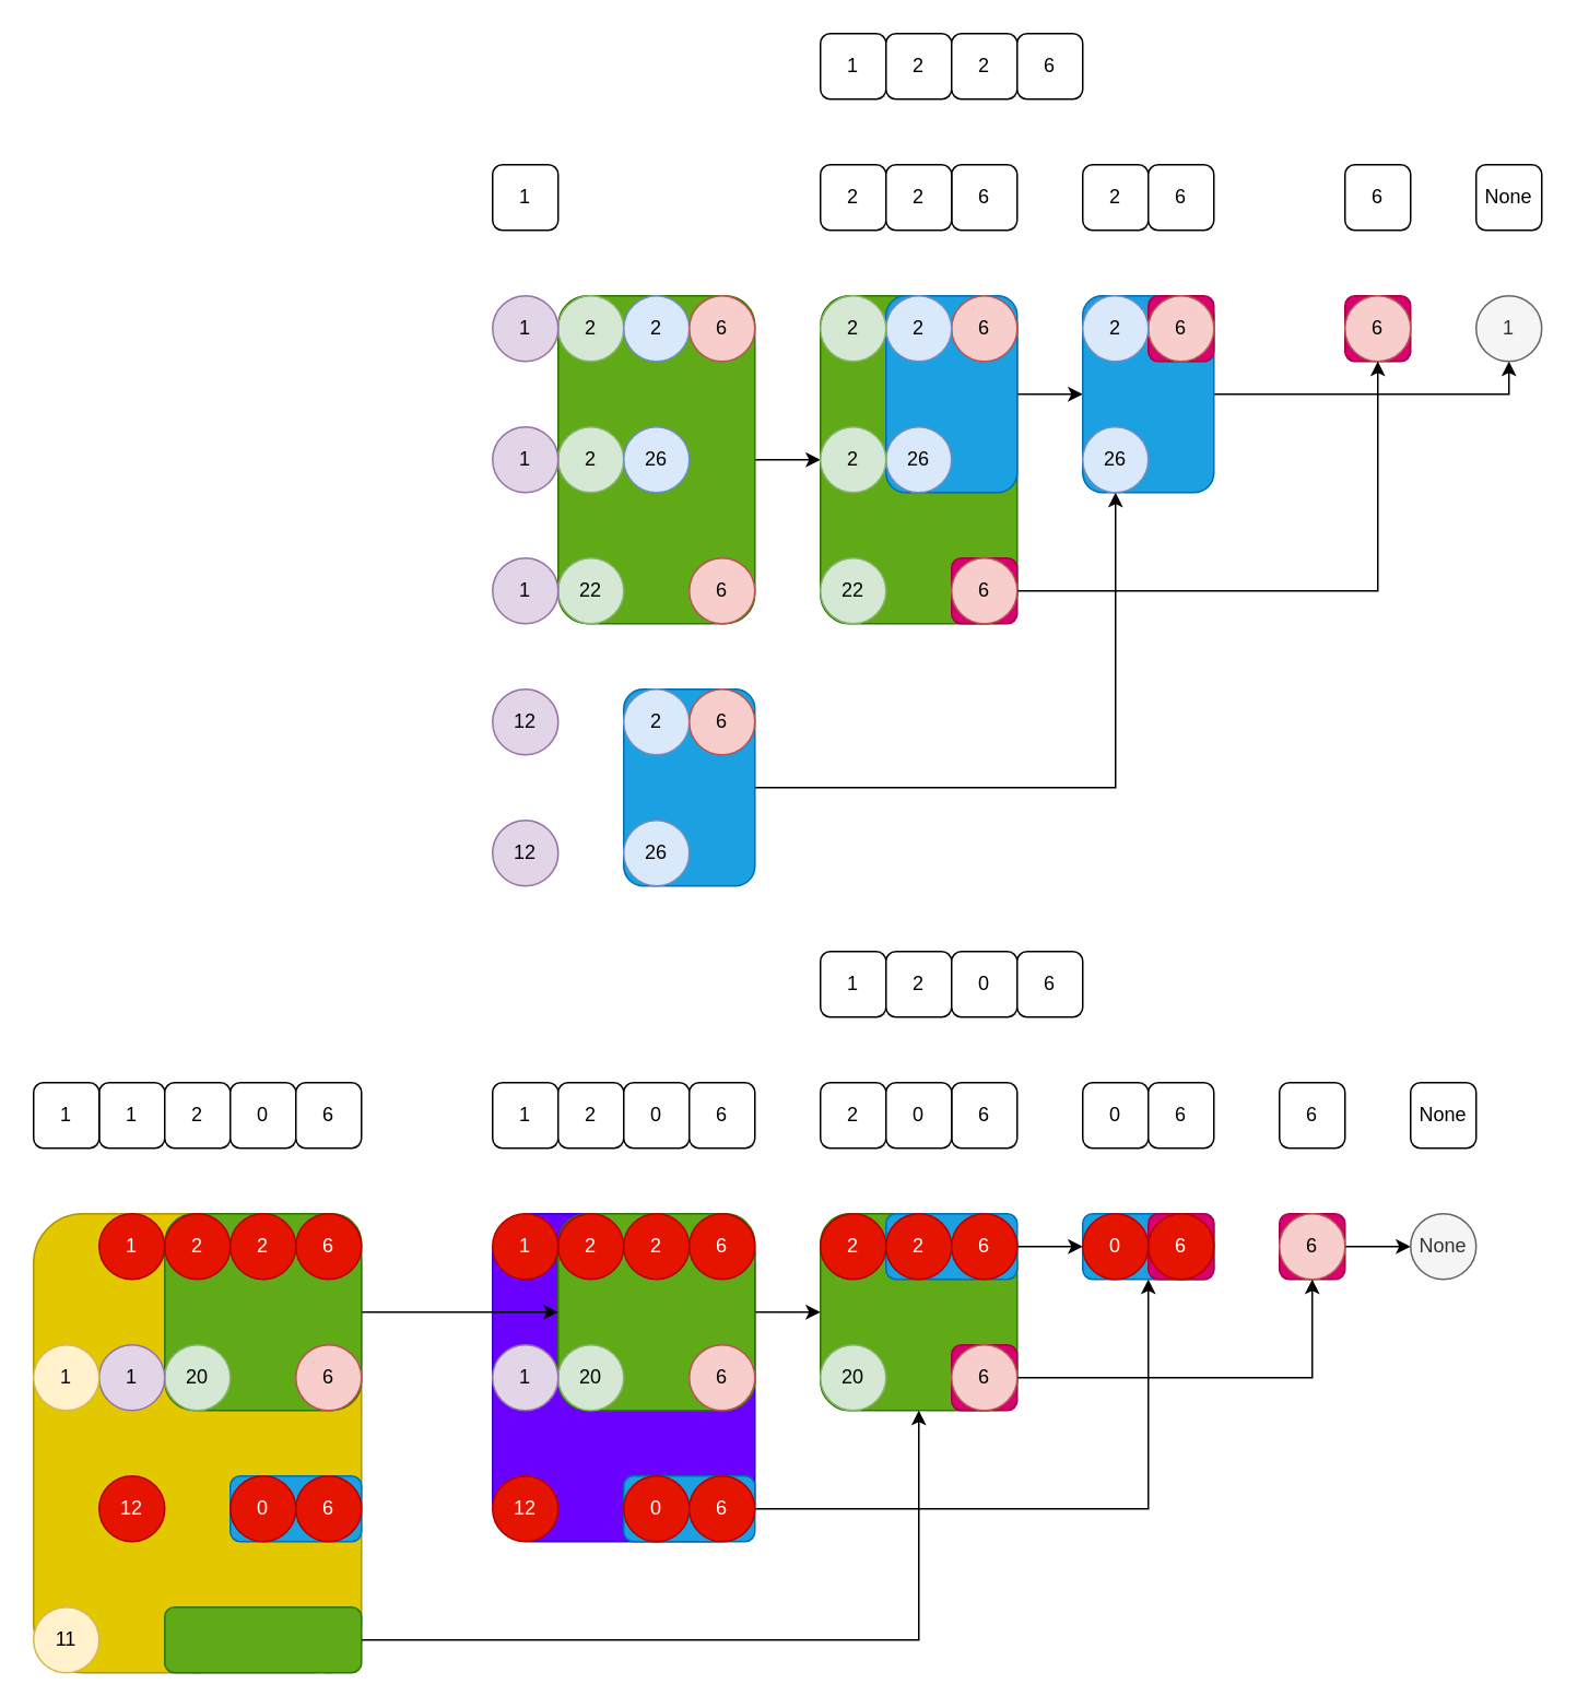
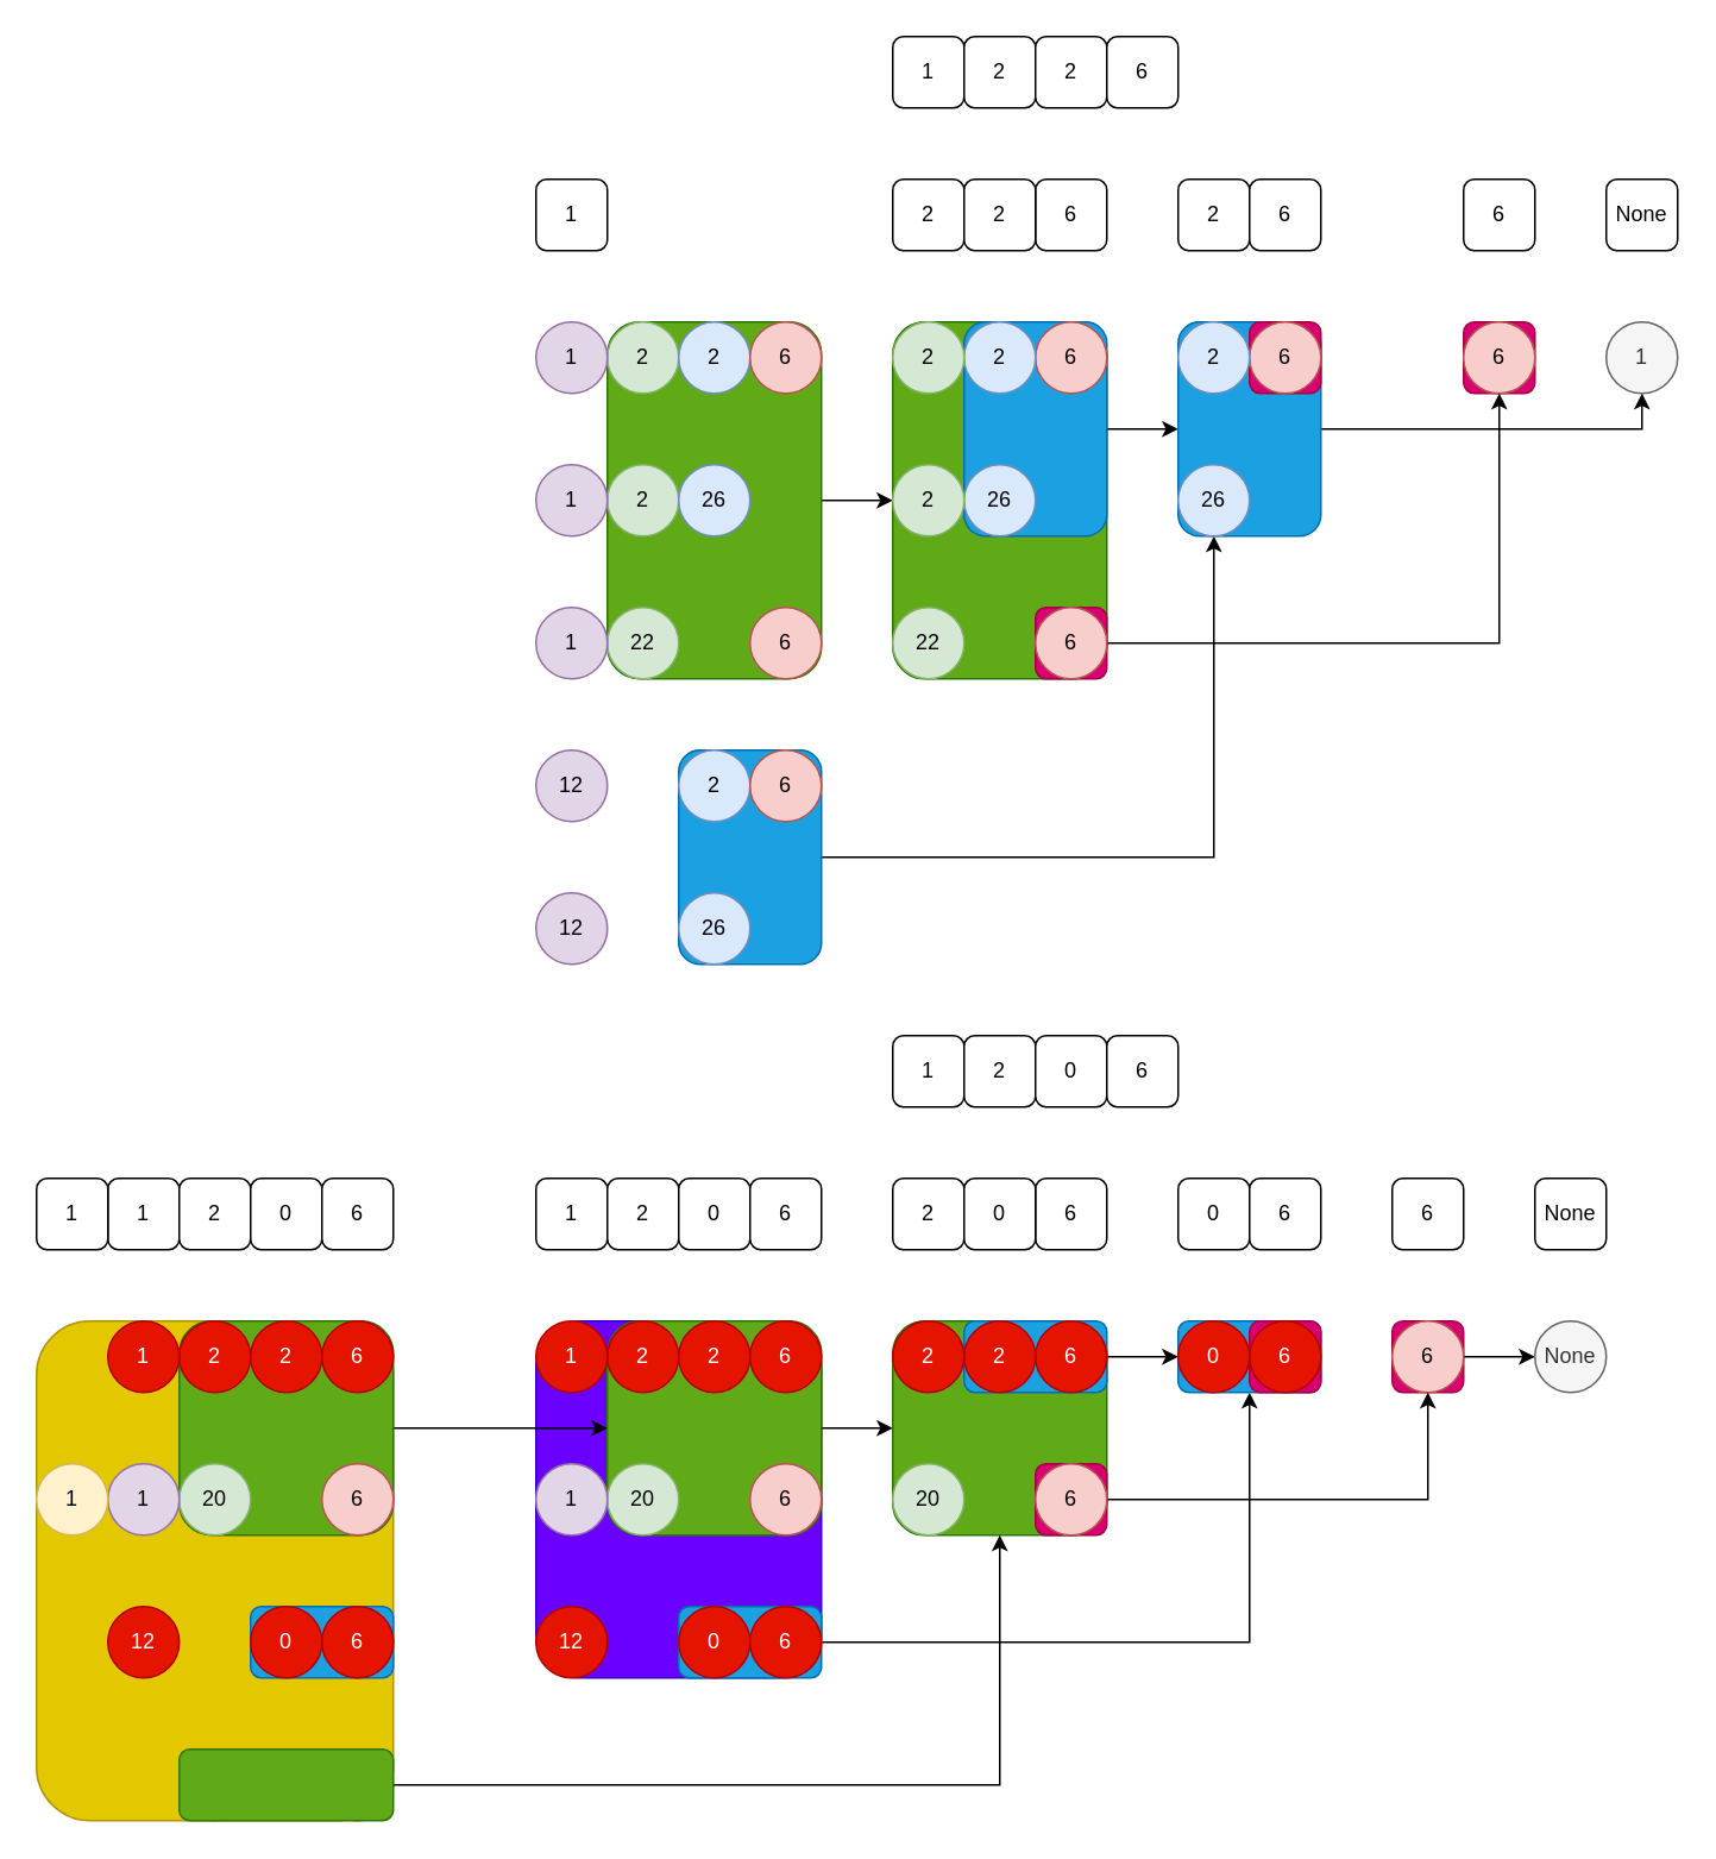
- <mxCell id="124" value="11" style="ellipse;whiteSpace=wrap;html=1;fillColor=#fff2cc;strokeColor=#d6b656;" vertex="1" parent="1"><mxGeometry x="20" y="980" width="40" height="40" as="geometry" /></mxCell>
